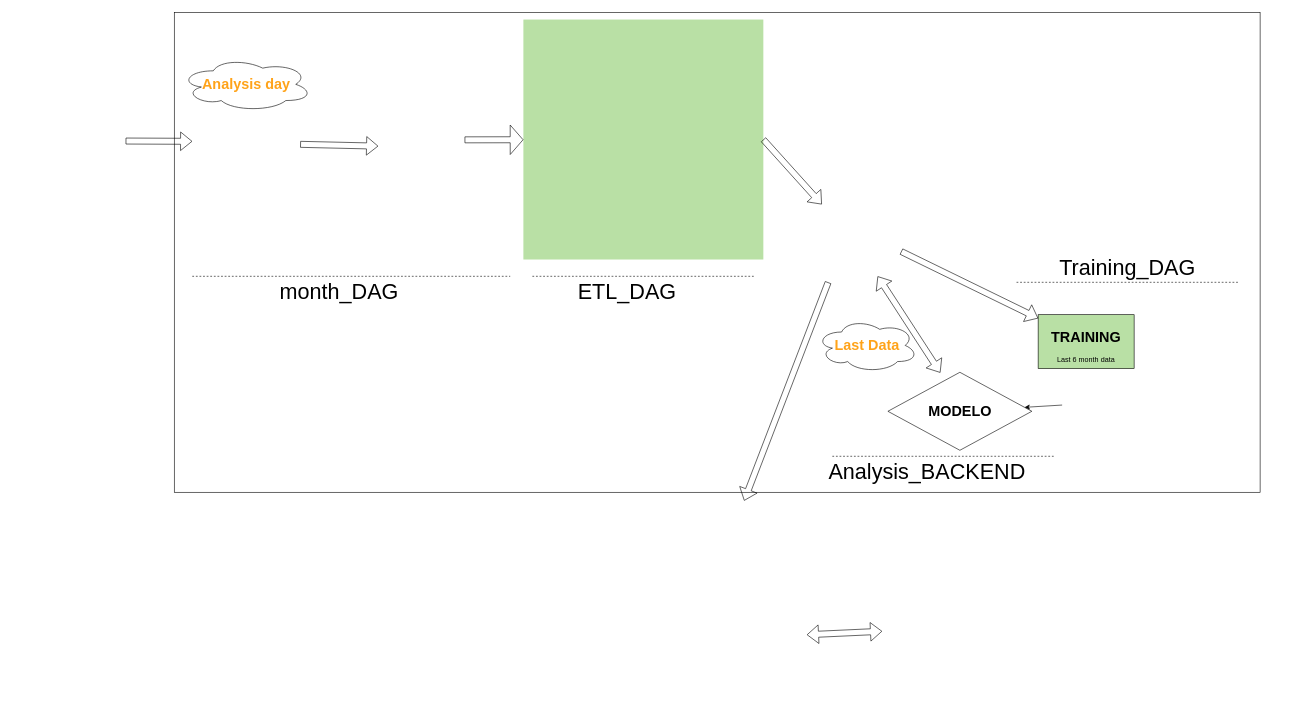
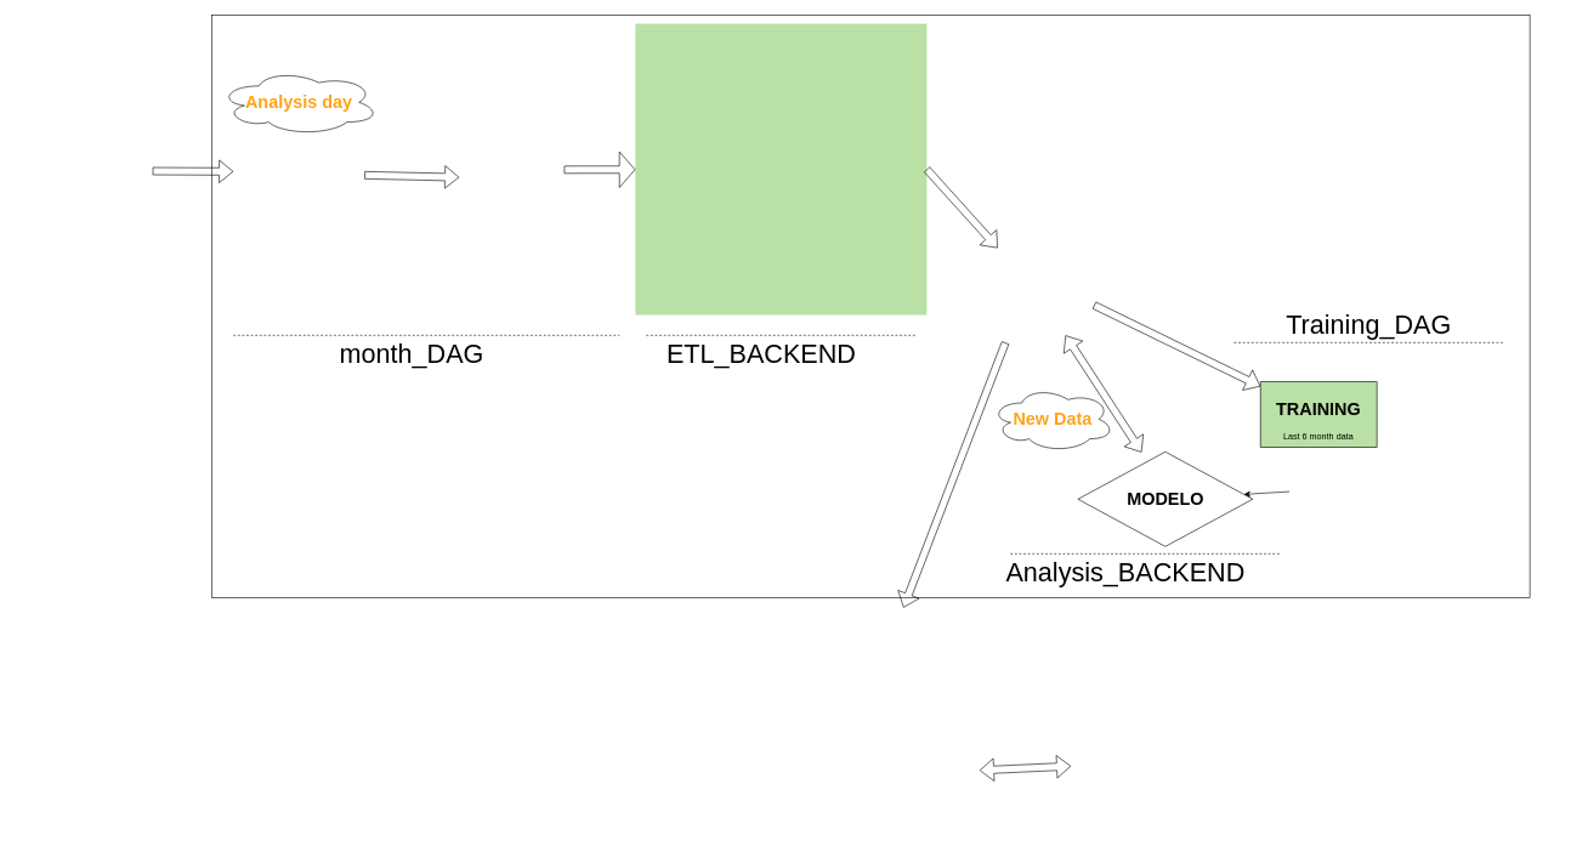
- <mxCell id="13" value="&lt;span style=&quot;font-size: 36px;&quot;&gt;ETL_DAG&lt;/span&gt;" style="text;html=1;strokeColor=none;fillColor=none;align=center;verticalAlign=middle;whiteSpace=wrap;rounded=0;" vertex="1" parent="11"><mxGeometry y="10" width="570" height="30" as="geometry" /></mxCell>
+ <mxCell id="13" value="&lt;span style=&quot;font-size: 36px;&quot;&gt;ETL_BACKEND&lt;/span&gt;" style="text;html=1;strokeColor=none;fillColor=none;align=center;verticalAlign=middle;whiteSpace=wrap;rounded=0;" vertex="1" parent="11"><mxGeometry y="10" width="570" height="30" as="geometry" /></mxCell>
- <mxCell id="25" value="&lt;h1&gt;&lt;font color=&quot;#ffa319&quot;&gt;Last Data&lt;/font&gt;&lt;/h1&gt;" style="ellipse;shape=cloud;whiteSpace=wrap;html=1;" parent="1" vertex="1"><mxGeometry x="1360" y="530.49" width="169.55" height="89.51" as="geometry" /></mxCell>
+ <mxCell id="25" value="&lt;h1&gt;&lt;font color=&quot;#ffa319&quot;&gt;New Data&lt;/font&gt;&lt;/h1&gt;" style="ellipse;shape=cloud;whiteSpace=wrap;html=1;" parent="1" vertex="1"><mxGeometry x="1360" y="530.49" width="169.55" height="89.51" as="geometry" /></mxCell>
